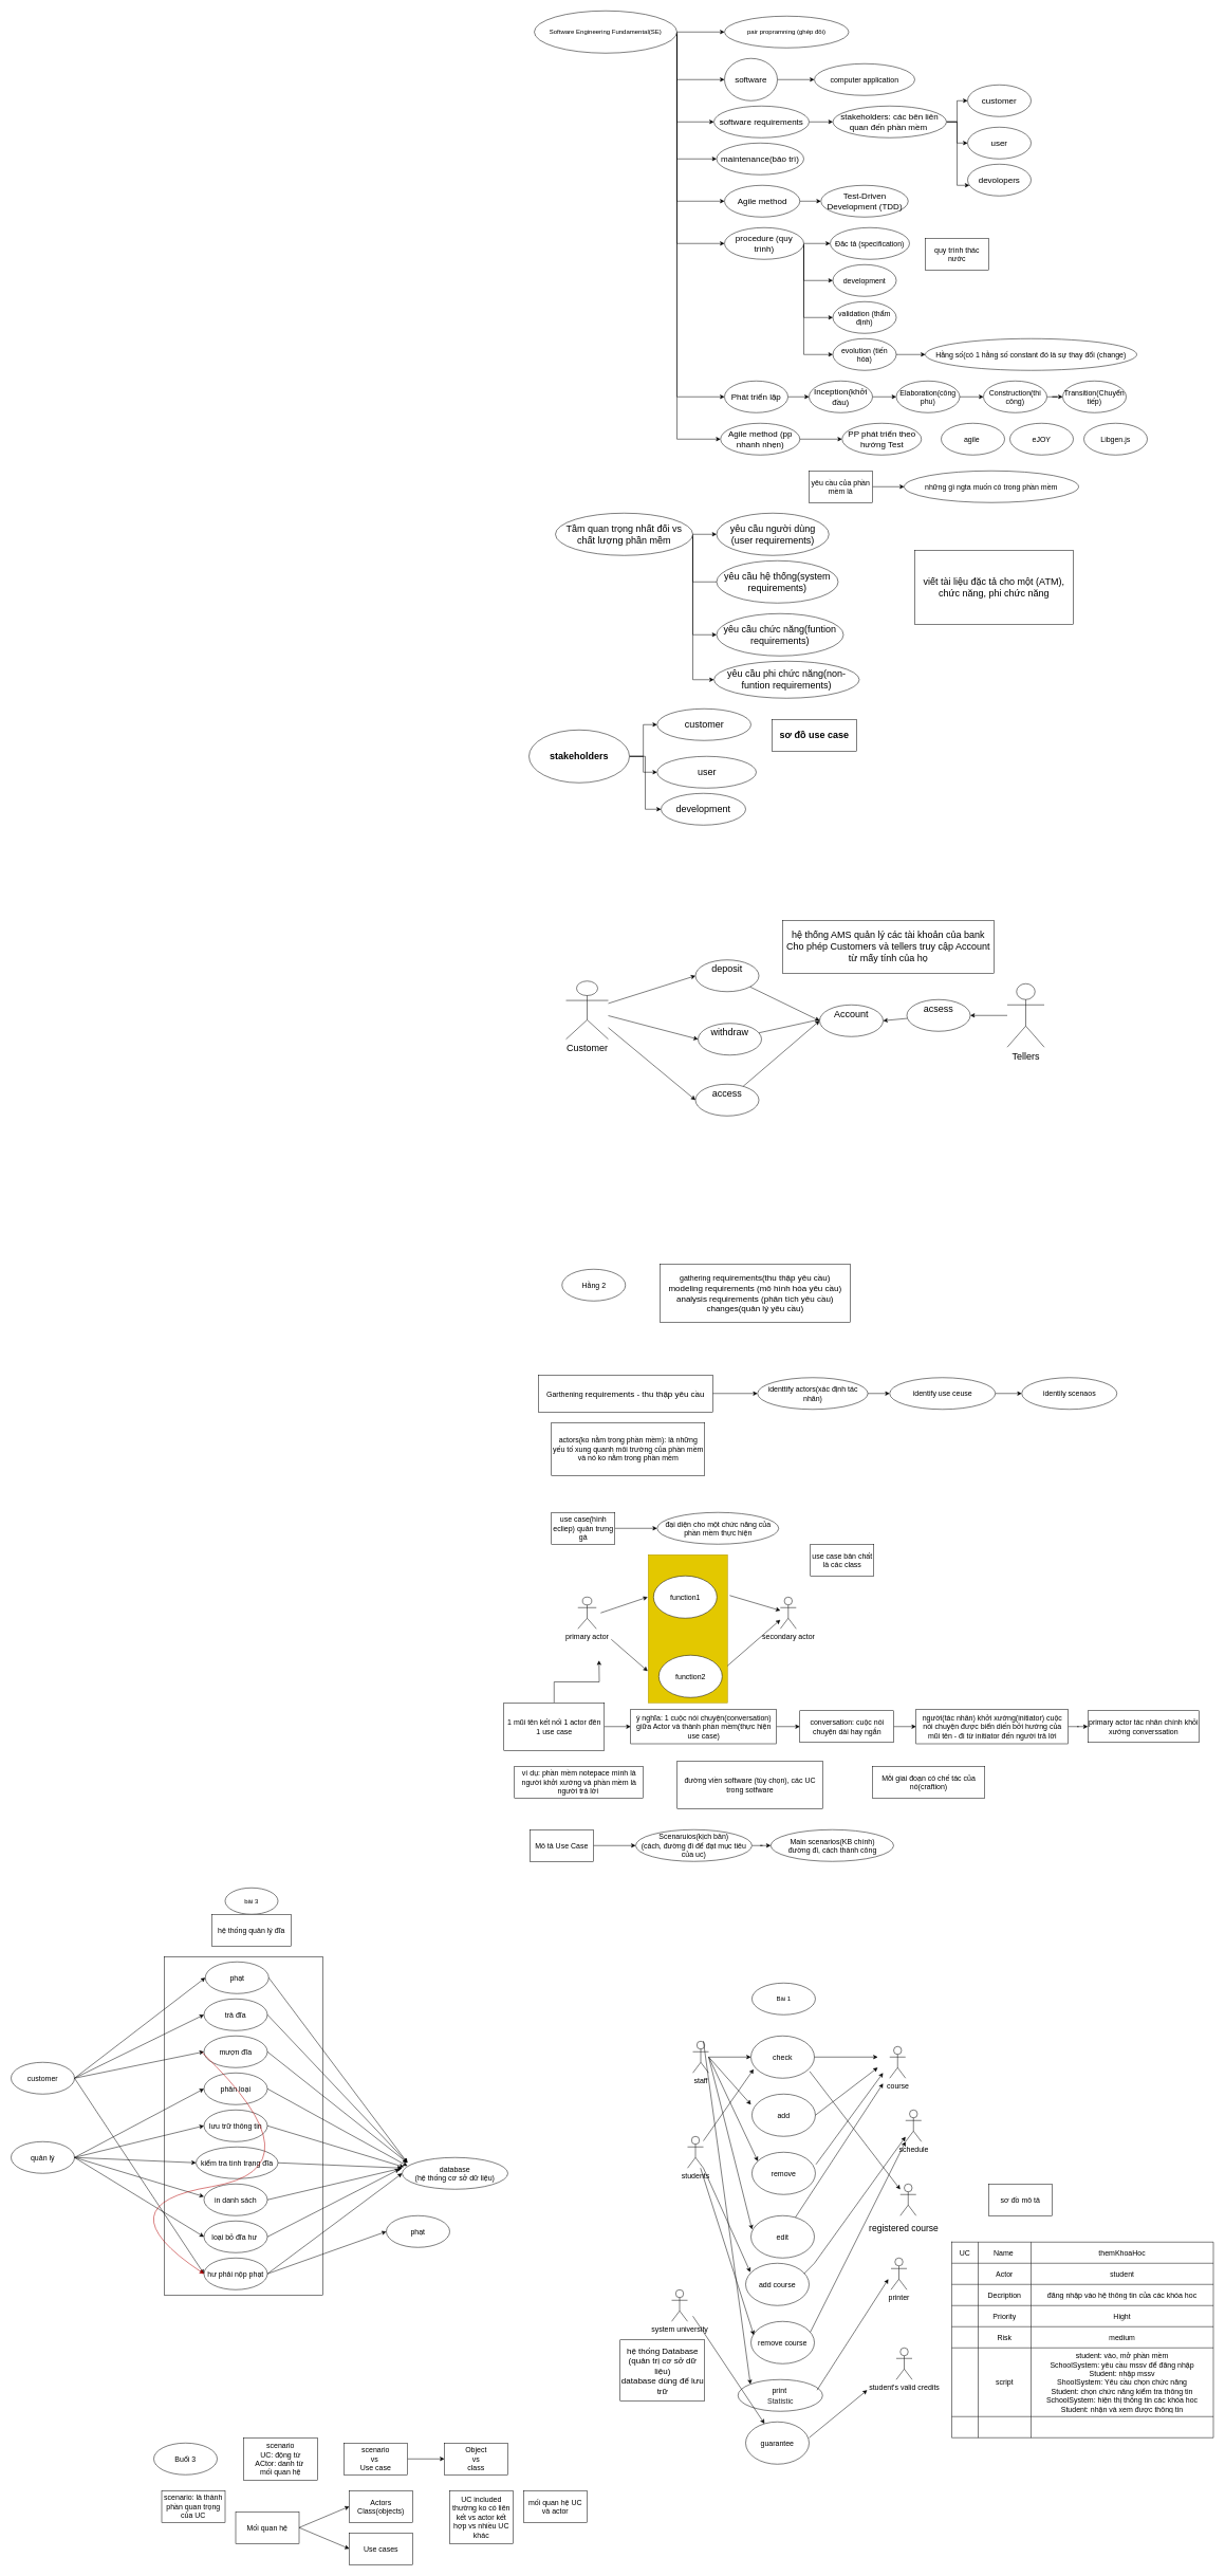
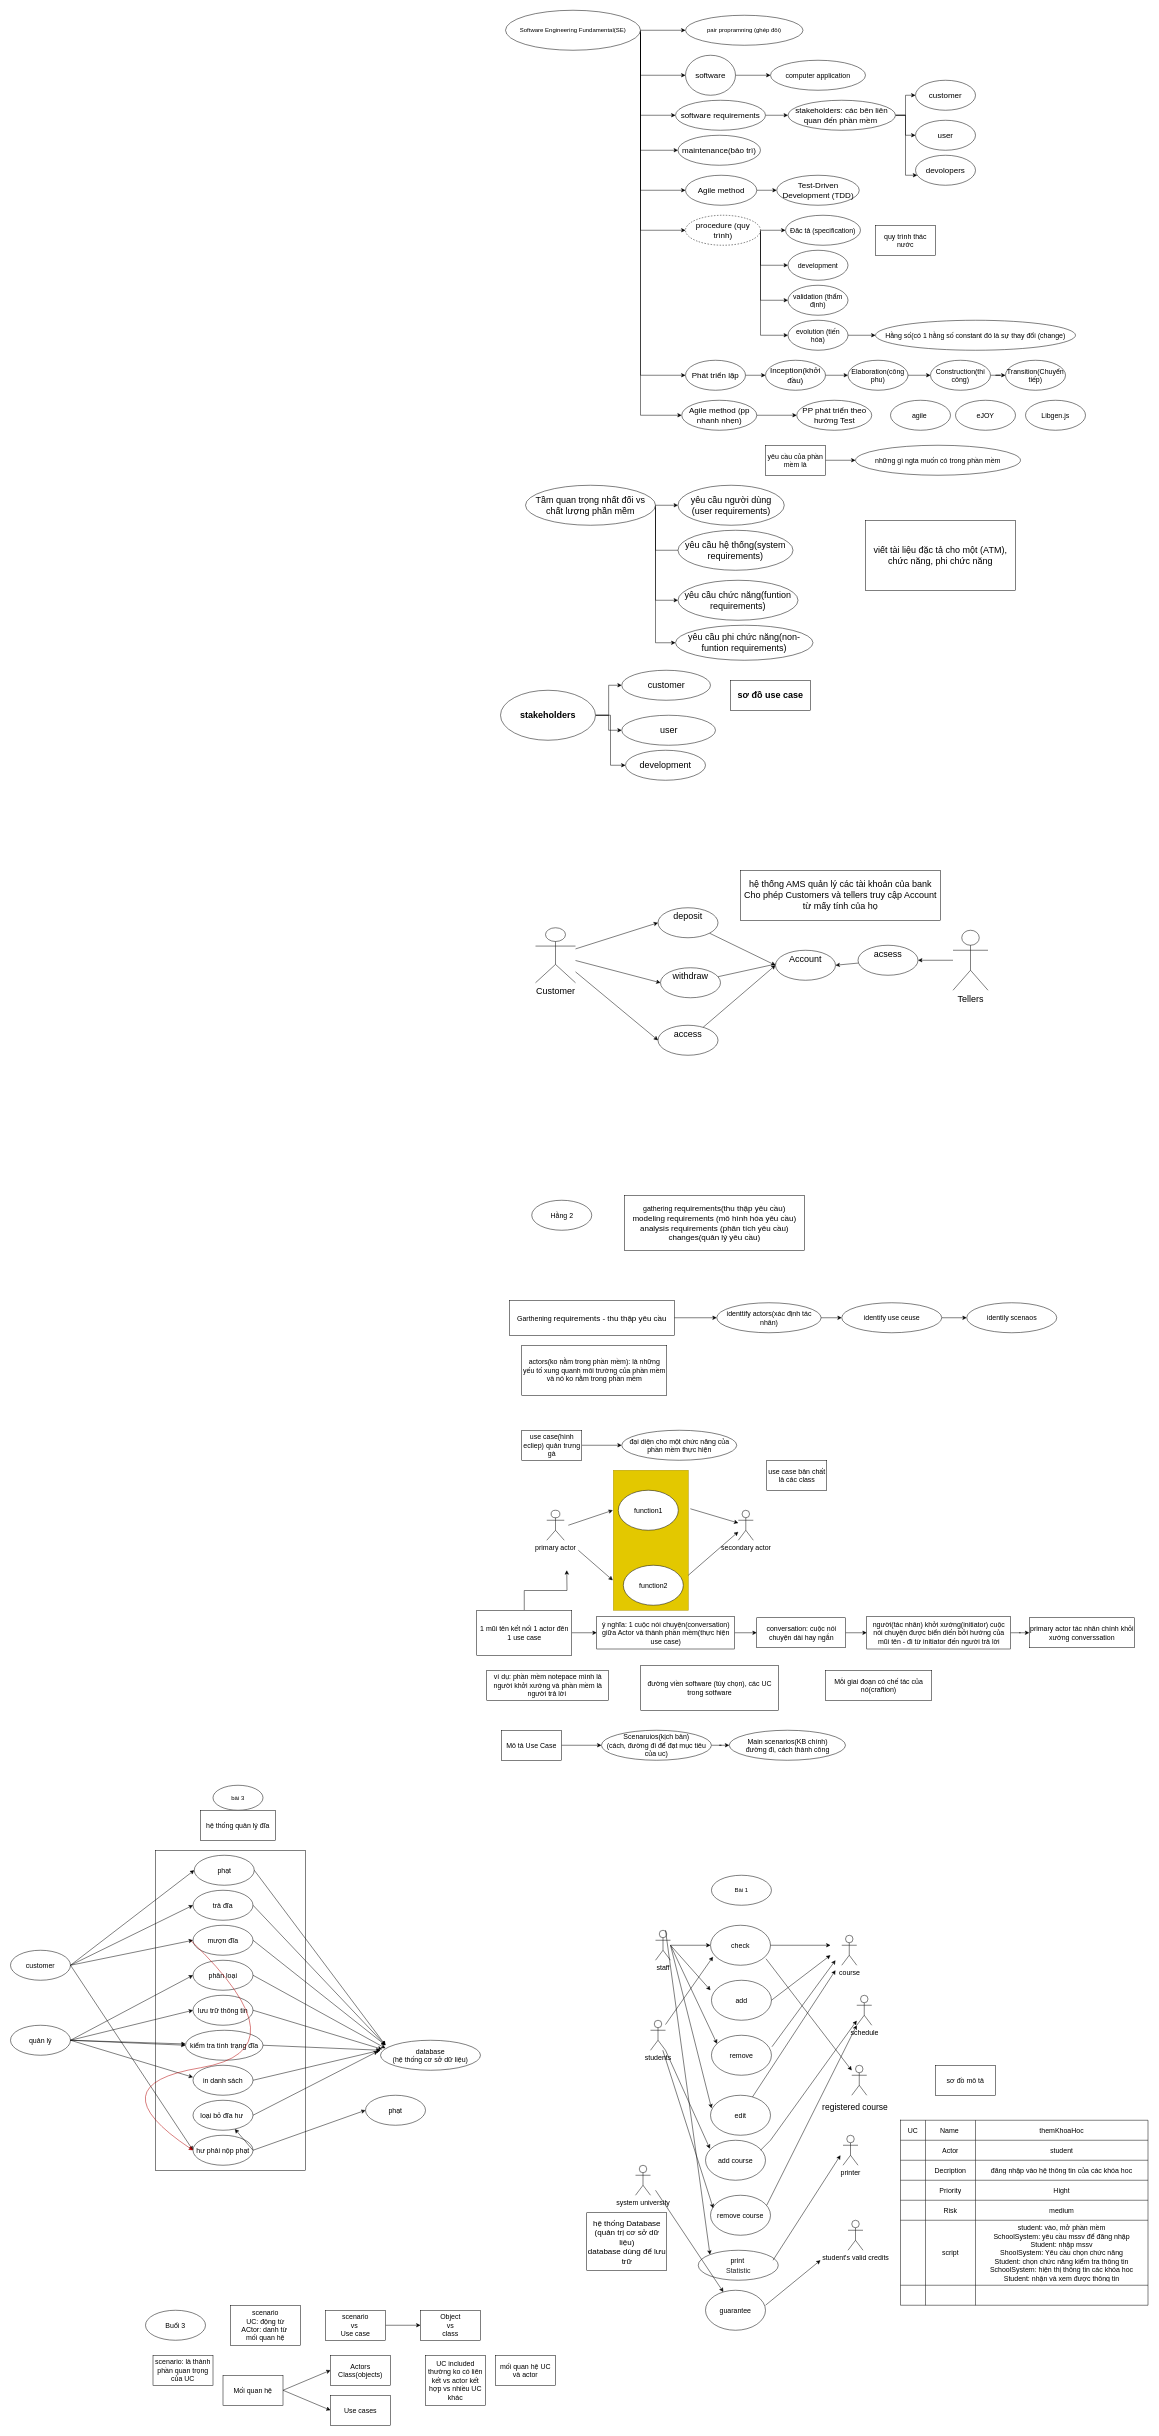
- <mxCell id="32" value="&lt;font&gt;&lt;font size=&quot;3&quot;&gt;procedure (quy trình)&lt;/font&gt;&lt;br&gt;&lt;/font&gt;" style="ellipse;whiteSpace=wrap;html=1;" vertex="1" parent="1"><mxGeometry x="1370" y="430" width="150" height="60" as="geometry" /></mxCell>
+ <mxCell id="32" value="&lt;font&gt;&lt;font size=&quot;3&quot;&gt;procedure (quy trình)&lt;/font&gt;&lt;br&gt;&lt;/font&gt;" style="ellipse;whiteSpace=wrap;html=1;dashed=1;" vertex="1" parent="1"><mxGeometry x="1370" y="430" width="150" height="60" as="geometry" /></mxCell>
- <mxCell id="216" value="" style="endArrow=classic;html=1;rounded=0;fontSize=14;exitX=1;exitY=0.5;exitDx=0;exitDy=0;entryX=0;entryY=0.5;entryDx=0;entryDy=0;" edge="1" parent="1" source="211" target="208"><mxGeometry width="50" height="50" relative="1" as="geometry"><mxPoint x="270" y="4120" as="sourcePoint" /><mxPoint x="320" y="4070" as="targetPoint" /></mxGeometry></mxCell>
+ <mxCell id="216" value="" style="endArrow=classic;html=1;rounded=0;fontSize=14;exitX=1;exitY=0.5;exitDx=0;exitDy=0;" edge="1" parent="1" source="211" target="206"><mxGeometry width="50" height="50" relative="1" as="geometry"><mxPoint x="270" y="4120" as="sourcePoint" /><mxPoint x="320" y="4070" as="targetPoint" /></mxGeometry></mxCell>
- <mxCell id="225" value="" style="endArrow=classic;html=1;rounded=0;fontSize=14;exitX=1;exitY=0.5;exitDx=0;exitDy=0;entryX=0;entryY=0.5;entryDx=0;entryDy=0;" edge="1" parent="1" source="209" target="202"><mxGeometry width="50" height="50" relative="1" as="geometry"><mxPoint x="650" y="4180" as="sourcePoint" /><mxPoint x="700" y="4130" as="targetPoint" /></mxGeometry></mxCell>
+ <mxCell id="225" value="" style="endArrow=classic;html=1;rounded=0;fontSize=14;exitX=1;exitY=0.5;exitDx=0;exitDy=0;" edge="1" parent="1" source="209" target="208"><mxGeometry width="50" height="50" relative="1" as="geometry"><mxPoint x="650" y="4180" as="sourcePoint" /><mxPoint x="700" y="4130" as="targetPoint" /></mxGeometry></mxCell>
